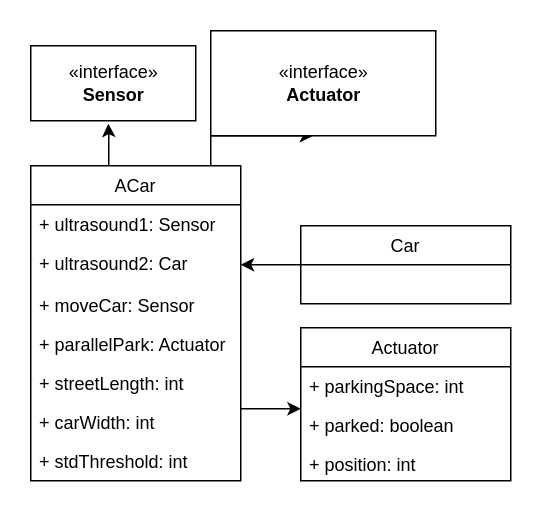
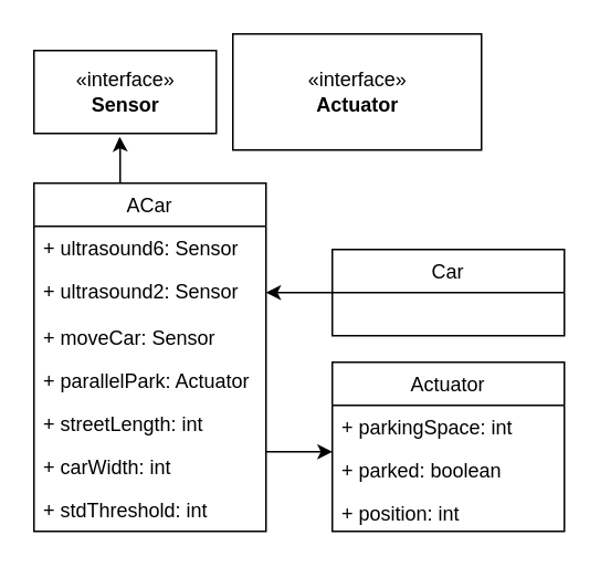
- <mxCell id="3" style="edgeStyle=orthogonalEdgeStyle;rounded=0;orthogonalLoop=1;jettySize=auto;html=1;entryX=0.455;entryY=1;entryDx=0;entryDy=0;entryPerimeter=0;" edge="1" parent="1" source="4" target="20"><mxGeometry relative="1" as="geometry"><Array as="points"><mxPoint x="140" y="90" /><mxPoint x="190" y="90" /></Array></mxGeometry></mxCell>
- <mxCell id="5" value="+ ultrasound1: Sensor" style="text;strokeColor=none;fillColor=none;align=left;verticalAlign=top;spacingLeft=4;spacingRight=4;overflow=hidden;rotatable=0;points=[[0,0.5],[1,0.5]];portConstraint=eastwest;" vertex="1" parent="4"><mxGeometry y="26" width="140" height="26" as="geometry" /></mxCell>
+ <mxCell id="5" value="+ ultrasound6: Sensor" style="text;strokeColor=none;fillColor=none;align=left;verticalAlign=top;spacingLeft=4;spacingRight=4;overflow=hidden;rotatable=0;points=[[0,0.5],[1,0.5]];portConstraint=eastwest;" vertex="1" parent="4"><mxGeometry y="26" width="140" height="26" as="geometry" /></mxCell>
- <mxCell id="6" value="+ ultrasound2: Car" style="text;strokeColor=none;fillColor=none;align=left;verticalAlign=top;spacingLeft=4;spacingRight=4;overflow=hidden;rotatable=0;points=[[0,0.5],[1,0.5]];portConstraint=eastwest;" vertex="1" parent="4"><mxGeometry y="52" width="140" height="28" as="geometry" /></mxCell>
+ <mxCell id="6" value="+ ultrasound2: Sensor" style="text;strokeColor=none;fillColor=none;align=left;verticalAlign=top;spacingLeft=4;spacingRight=4;overflow=hidden;rotatable=0;points=[[0,0.5],[1,0.5]];portConstraint=eastwest;" vertex="1" parent="4"><mxGeometry y="52" width="140" height="28" as="geometry" /></mxCell>
